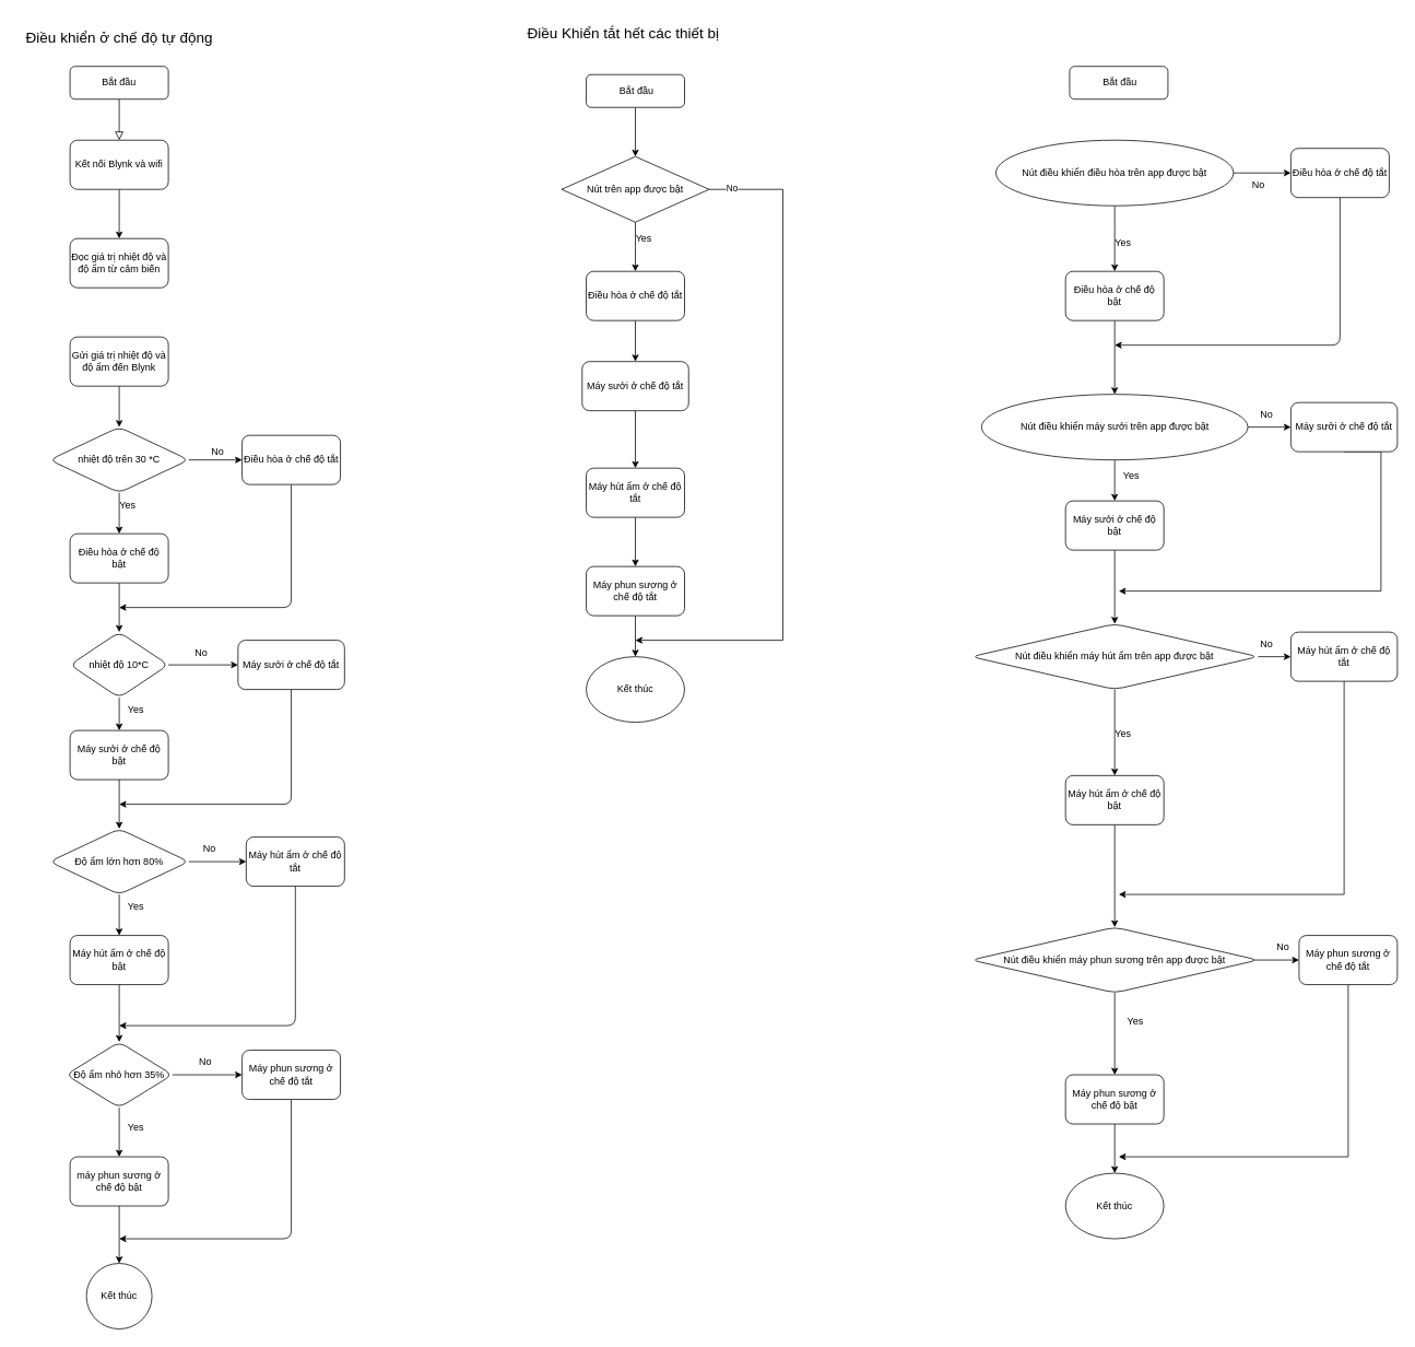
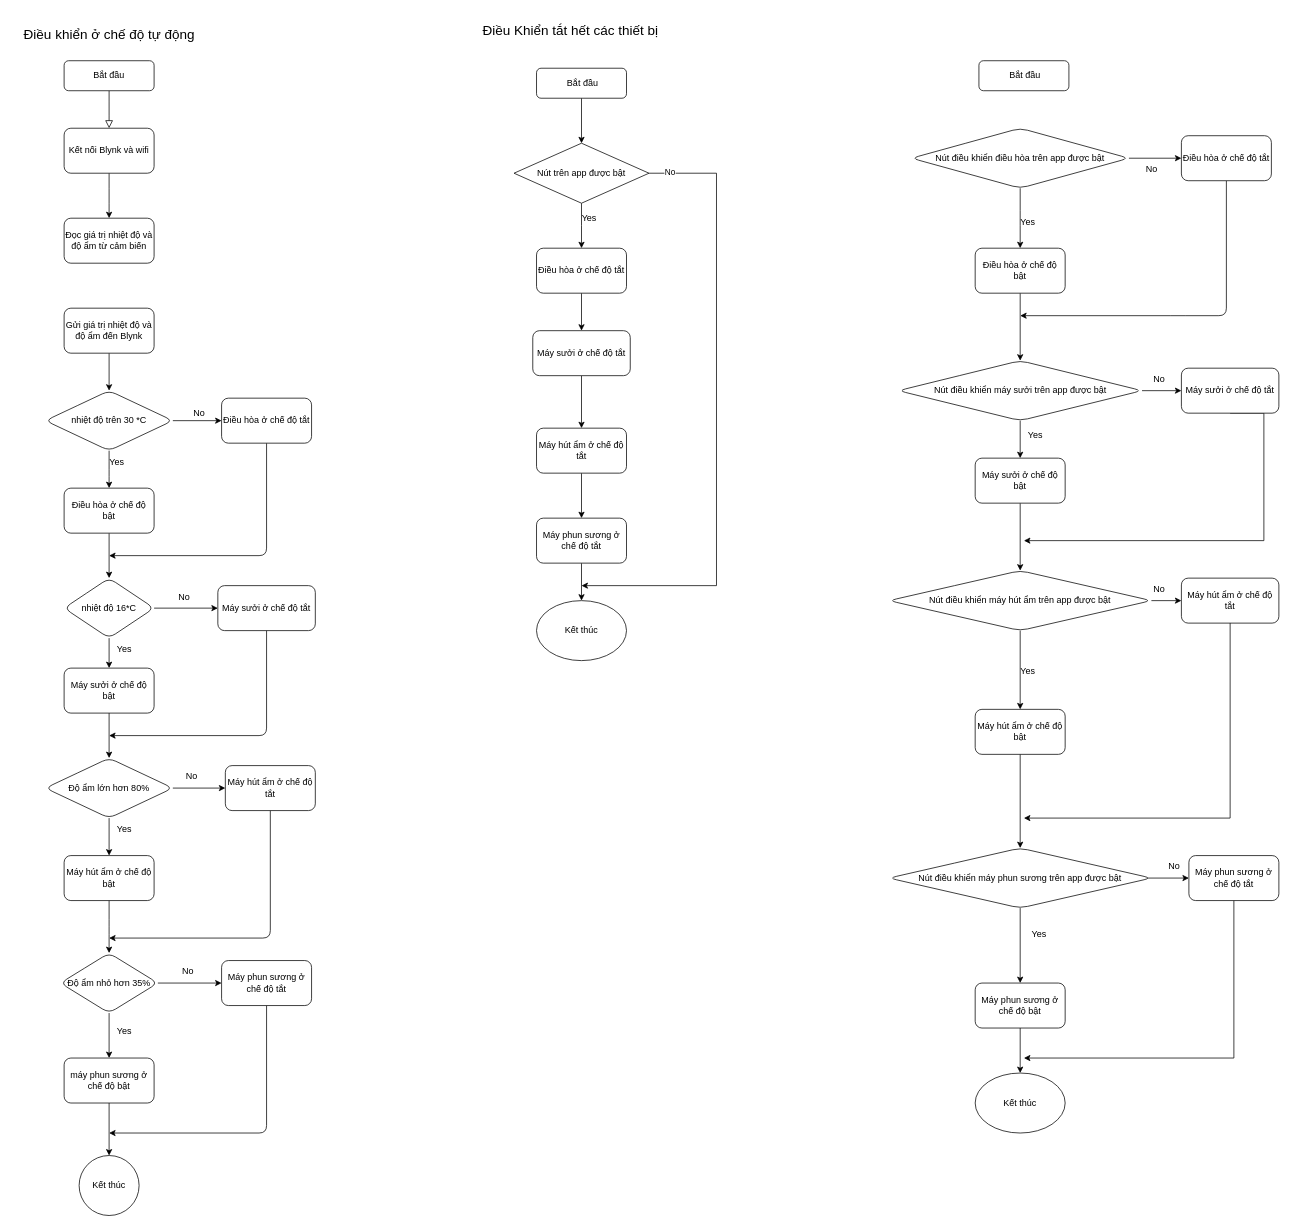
- <mxCell id="67" value="Nút điều khiển điều hòa trên app được bật" style="ellipse;whiteSpace=wrap;html=1;labelBackgroundColor=none;" vertex="1" parent="1"><mxGeometry x="1215" y="170" width="290" height="80" as="geometry" /></mxCell>
+ <mxCell id="67" value="Nút điều khiển điều hòa trên app được bật" style="rhombus;whiteSpace=wrap;html=1;labelBackgroundColor=none;rounded=1;" vertex="1" parent="1"><mxGeometry x="1215" y="170" width="290" height="80" as="geometry" /></mxCell>
- <mxCell id="74" value="Nút điều khiển máy sưởi trên app được bật" style="ellipse;whiteSpace=wrap;html=1;labelBackgroundColor=none;" vertex="1" parent="1"><mxGeometry x="1197.5" y="480" width="325" height="80" as="geometry" /></mxCell>
+ <mxCell id="74" value="Nút điều khiển máy sưởi trên app được bật" style="rhombus;whiteSpace=wrap;html=1;labelBackgroundColor=none;rounded=1;" vertex="1" parent="1"><mxGeometry x="1197.5" y="480" width="325" height="80" as="geometry" /></mxCell>
- <mxCell id="18" value="nhiệt độ 10*C" style="rhombus;whiteSpace=wrap;html=1;labelBackgroundColor=none;rounded=1;" vertex="1" parent="1"><mxGeometry x="85" y="770" width="120" height="80" as="geometry" /></mxCell>
+ <mxCell id="18" value="nhiệt độ 16*C" style="rhombus;whiteSpace=wrap;html=1;labelBackgroundColor=none;rounded=1;" vertex="1" parent="1"><mxGeometry x="85" y="770" width="120" height="80" as="geometry" /></mxCell>
